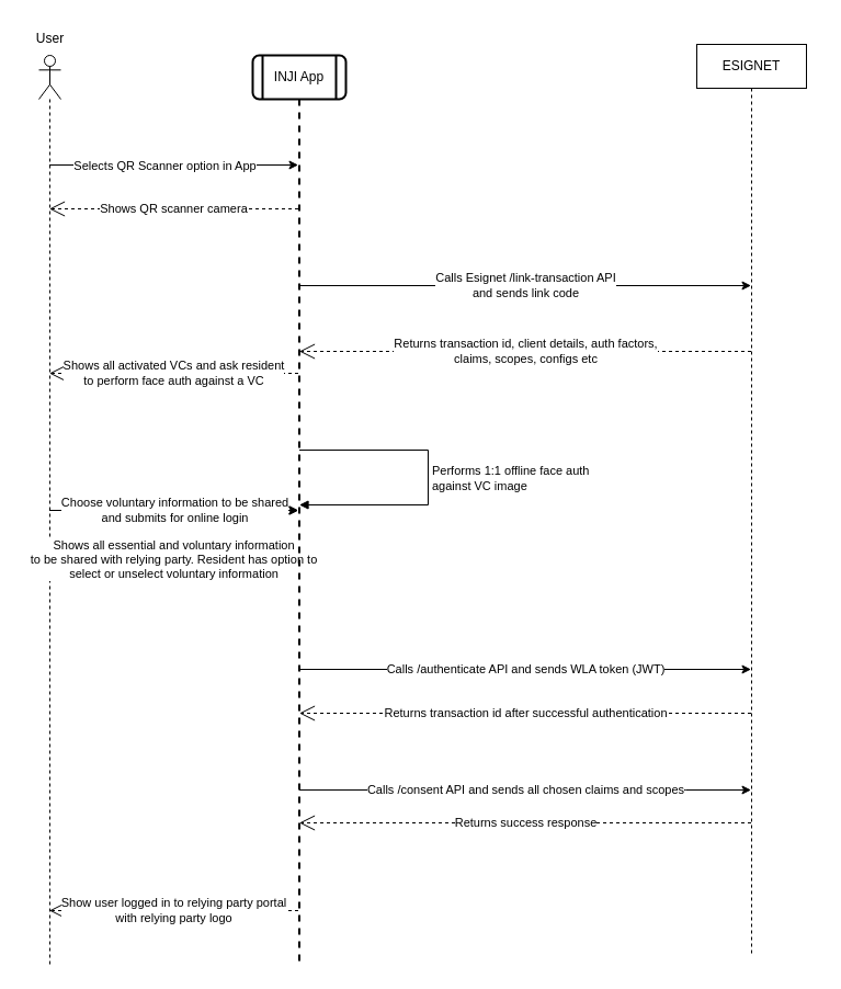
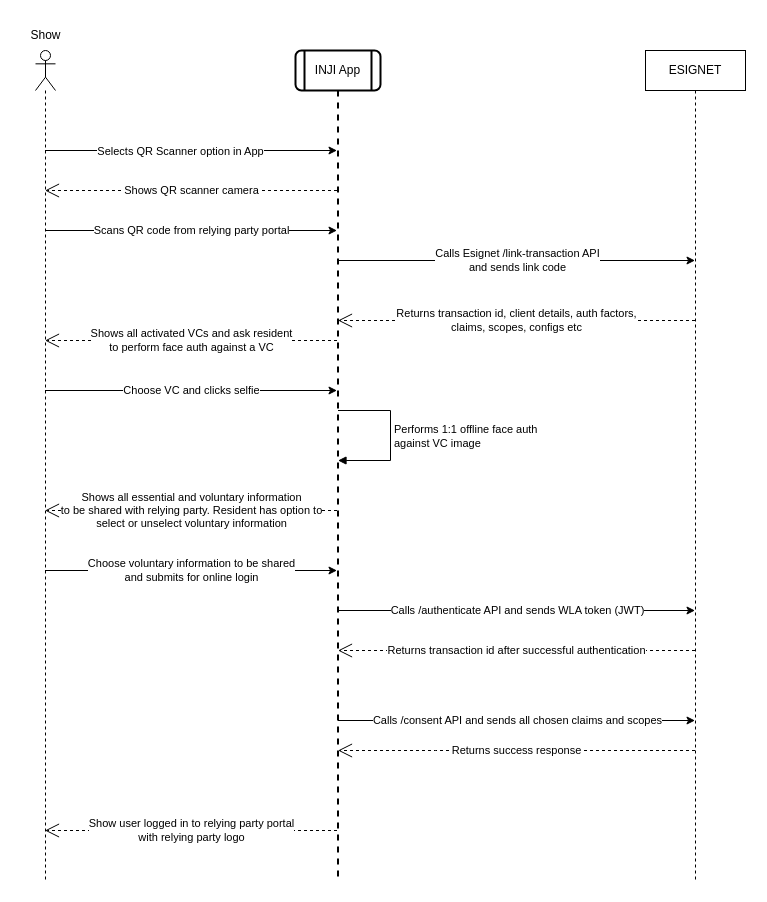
- <mxCell id="8" value="User" style="text;html=1;align=center;verticalAlign=middle;resizable=0;points=[];autosize=1;strokeColor=none;fillColor=none;" parent="1" vertex="1"><mxGeometry x="20" y="20" width="50" height="30" as="geometry" /></mxCell>
+ <mxCell id="8" value="Show" style="text;html=1;align=center;verticalAlign=middle;resizable=0;points=[];autosize=1;strokeColor=none;fillColor=none;" parent="1" vertex="1"><mxGeometry x="20" y="20" width="50" height="30" as="geometry" /></mxCell>
- <mxCell id="20" value="ESIGNET" style="shape=umlLifeline;perimeter=lifelinePerimeter;whiteSpace=wrap;html=1;container=1;dropTarget=0;collapsible=0;recursiveResize=0;outlineConnect=0;portConstraint=eastwest;newEdgeStyle={&quot;edgeStyle&quot;:&quot;elbowEdgeStyle&quot;,&quot;elbow&quot;:&quot;vertical&quot;,&quot;curved&quot;:0,&quot;rounded&quot;:0};" parent="1" vertex="1"><mxGeometry x="635" y="40" width="100" height="830" as="geometry" /></mxCell>
+ <mxCell id="20" value="ESIGNET" style="shape=umlLifeline;perimeter=lifelinePerimeter;whiteSpace=wrap;html=1;container=1;dropTarget=0;collapsible=0;recursiveResize=0;outlineConnect=0;portConstraint=eastwest;newEdgeStyle={&quot;edgeStyle&quot;:&quot;elbowEdgeStyle&quot;,&quot;elbow&quot;:&quot;vertical&quot;,&quot;curved&quot;:0,&quot;rounded&quot;:0};" parent="1" vertex="1"><mxGeometry x="645" y="50" width="100" height="830" as="geometry" /></mxCell>
- <mxCell id="16" value="INJI App" style="shape=umlLifeline;perimeter=lifelinePerimeter;whiteSpace=wrap;html=1;container=1;dropTarget=0;collapsible=0;recursiveResize=0;outlineConnect=0;portConstraint=eastwest;newEdgeStyle={&quot;edgeStyle&quot;:&quot;elbowEdgeStyle&quot;,&quot;elbow&quot;:&quot;vertical&quot;,&quot;curved&quot;:0,&quot;rounded&quot;:0};participant=process;verticalAlign=middle;strokeColor=default;shadow=0;dashed=0;strokeWidth=2;labelBackgroundColor=#ffffff;fillColor=default;fontColor=default;sketch=0;gradientColor=none;fontStyle=0;rounded=1;" parent="1" vertex="1"><mxGeometry x="230" y="50" width="85" height="830" as="geometry" /></mxCell>
+ <mxCell id="16" value="INJI App" style="shape=umlLifeline;perimeter=lifelinePerimeter;whiteSpace=wrap;html=1;container=1;dropTarget=0;collapsible=0;recursiveResize=0;outlineConnect=0;portConstraint=eastwest;newEdgeStyle={&quot;edgeStyle&quot;:&quot;elbowEdgeStyle&quot;,&quot;elbow&quot;:&quot;vertical&quot;,&quot;curved&quot;:0,&quot;rounded&quot;:0};participant=process;verticalAlign=middle;strokeColor=default;shadow=0;dashed=0;strokeWidth=2;labelBackgroundColor=#ffffff;fillColor=default;fontColor=default;sketch=0;gradientColor=none;fontStyle=0;rounded=1;" parent="1" vertex="1"><mxGeometry x="295" y="50" width="85" height="830" as="geometry" /></mxCell>
